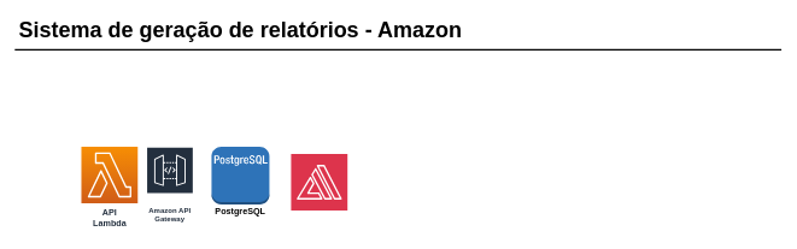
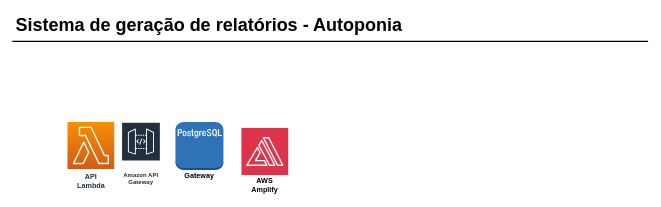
- <mxCell id="2" value="Sistema de geração de relatórios - Amazon" style="text;html=1;resizable=0;points=[];autosize=1;align=left;verticalAlign=top;spacingTop=-4;fontSize=30;fontStyle=1" parent="1" vertex="1"><mxGeometry x="24" y="20.5" width="670" height="40" as="geometry" /></mxCell>
+ <mxCell id="2" value="Sistema de geração de relatórios - Autoponia" style="text;html=1;resizable=0;points=[];autosize=1;align=left;verticalAlign=top;spacingTop=-4;fontSize=30;fontStyle=1" parent="1" vertex="1"><mxGeometry x="24" y="20.5" width="670" height="40" as="geometry" /></mxCell>
- <mxCell id="8" value="PostgreSQL" style="text;html=1;strokeColor=none;fillColor=none;align=center;verticalAlign=middle;whiteSpace=wrap;rounded=0;fontStyle=1" vertex="1" parent="6"><mxGeometry x="10" y="75" width="60" height="30" as="geometry" /></mxCell>
+ <mxCell id="8" value="Gateway" style="text;html=1;strokeColor=none;fillColor=none;align=center;verticalAlign=middle;whiteSpace=wrap;rounded=0;fontStyle=1" vertex="1" parent="6"><mxGeometry x="10" y="75" width="60" height="30" as="geometry" /></mxCell>
+ <mxCell id="11" value="AWS Amplify" style="text;html=1;strokeColor=none;fillColor=none;align=center;verticalAlign=middle;whiteSpace=wrap;rounded=0;fontStyle=1" vertex="1" parent="9"><mxGeometry x="9" y="80" width="60" height="30" as="geometry" /></mxCell>
